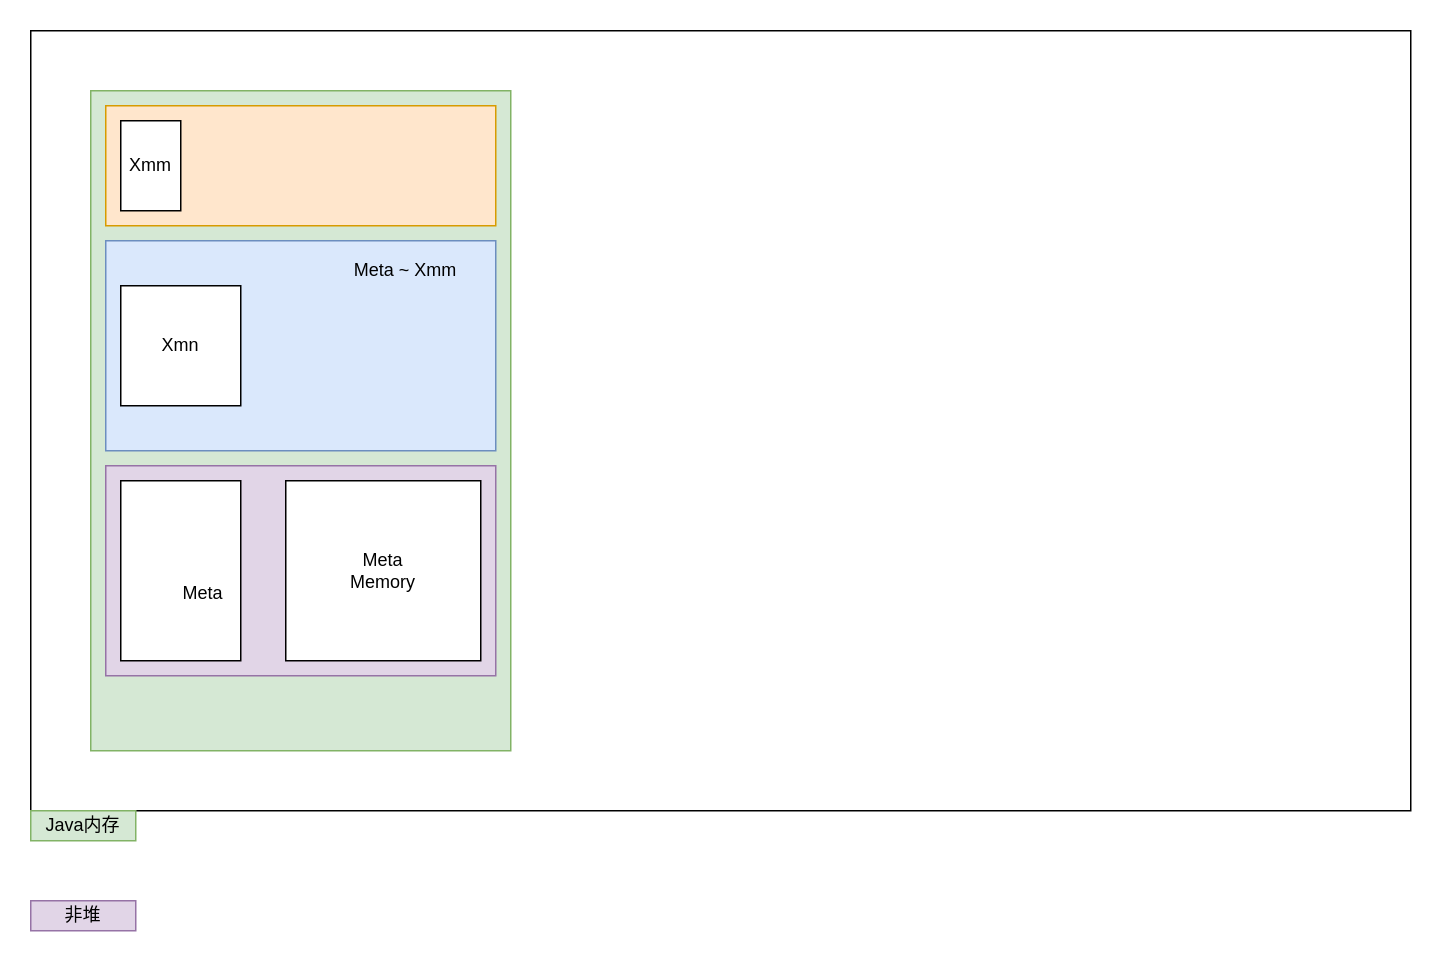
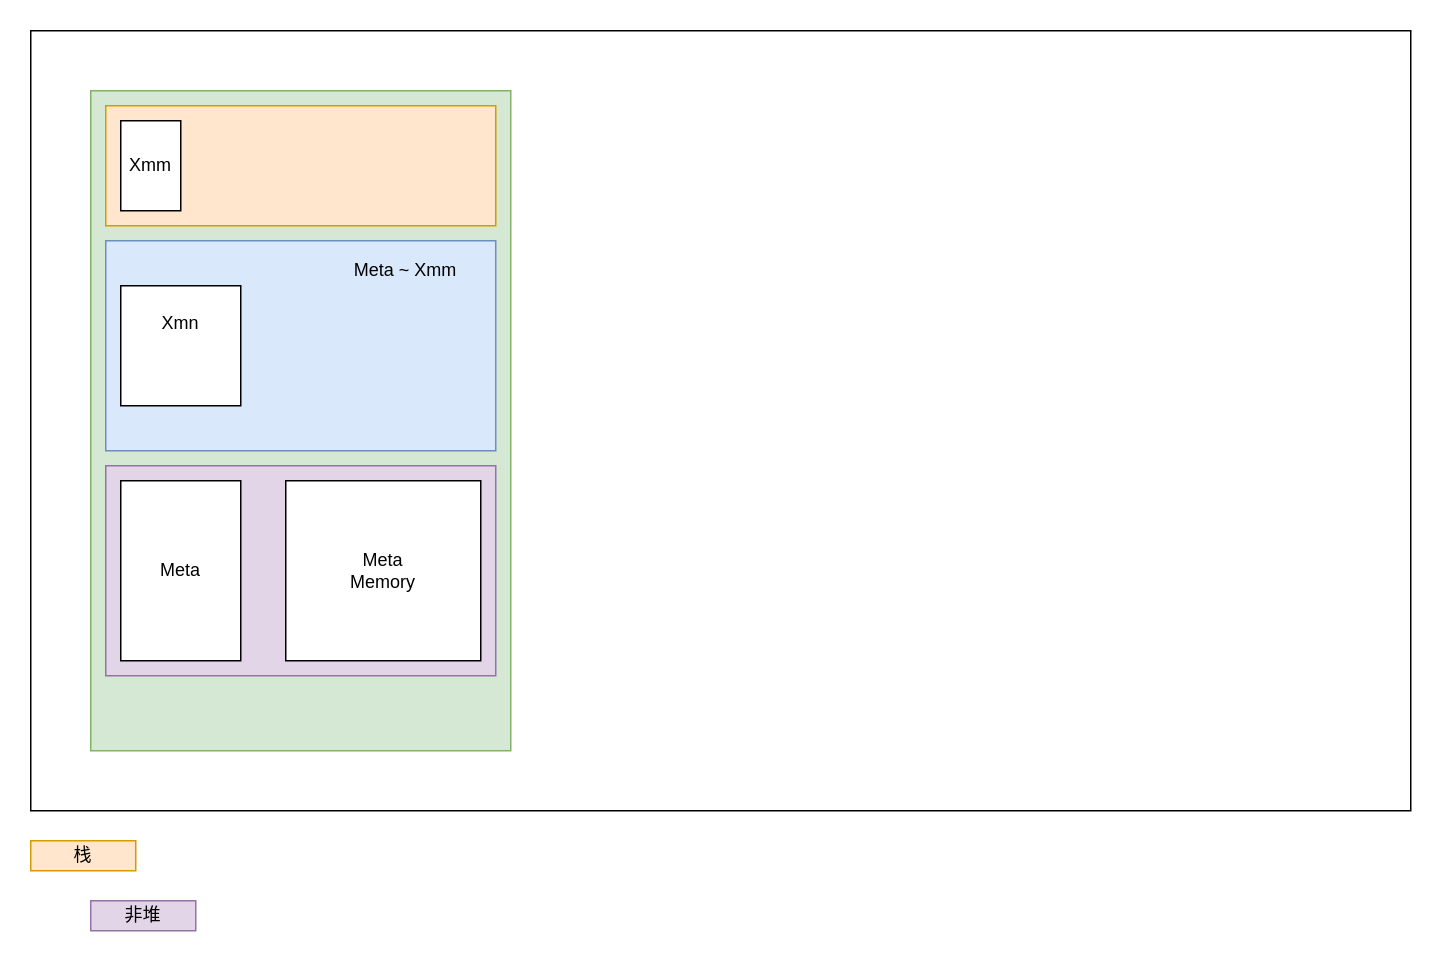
- <mxCell id="13" value="Xmn" style="text;html=1;strokeColor=none;fillColor=none;align=center;verticalAlign=middle;whiteSpace=wrap;rounded=0;" vertex="1" parent="1"><mxGeometry x="100" y="220" width="40" height="20" as="geometry" /></mxCell>
+ <mxCell id="13" value="Xmn" style="text;html=1;strokeColor=none;fillColor=none;align=center;verticalAlign=middle;whiteSpace=wrap;rounded=0;" vertex="1" parent="1"><mxGeometry x="100" y="205" width="40" height="20" as="geometry" /></mxCell>
- <mxCell id="18" value="Meta" style="text;html=1;strokeColor=none;fillColor=none;align=center;verticalAlign=middle;whiteSpace=wrap;rounded=0;" vertex="1" parent="1"><mxGeometry x="115" y="385" width="40" height="20" as="geometry" /></mxCell>
+ <mxCell id="18" value="Meta" style="text;html=1;strokeColor=none;fillColor=none;align=center;verticalAlign=middle;whiteSpace=wrap;rounded=0;" vertex="1" parent="1"><mxGeometry x="100" y="370" width="40" height="20" as="geometry" /></mxCell>
- <mxCell id="6" value="Java内存" style="text;html=1;strokeColor=#82b366;fillColor=#d5e8d4;align=center;verticalAlign=middle;whiteSpace=wrap;rounded=0;" vertex="1" parent="1"><mxGeometry x="20" y="540" width="70" height="20" as="geometry" /></mxCell>
+ <mxCell id="7" value="栈" style="text;html=1;strokeColor=#d79b00;fillColor=#ffe6cc;align=center;verticalAlign=middle;whiteSpace=wrap;rounded=0;" vertex="1" parent="1"><mxGeometry x="20" y="560" width="70" height="20" as="geometry" /></mxCell>
- <mxCell id="14" value="非堆" style="text;html=1;strokeColor=#9673a6;fillColor=#e1d5e7;align=center;verticalAlign=middle;whiteSpace=wrap;rounded=0;" vertex="1" parent="1"><mxGeometry x="20" y="600" width="70" height="20" as="geometry" /></mxCell>
+ <mxCell id="14" value="非堆" style="text;html=1;strokeColor=#9673a6;fillColor=#e1d5e7;align=center;verticalAlign=middle;whiteSpace=wrap;rounded=0;" vertex="1" parent="1"><mxGeometry x="60" y="600" width="70" height="20" as="geometry" /></mxCell>
